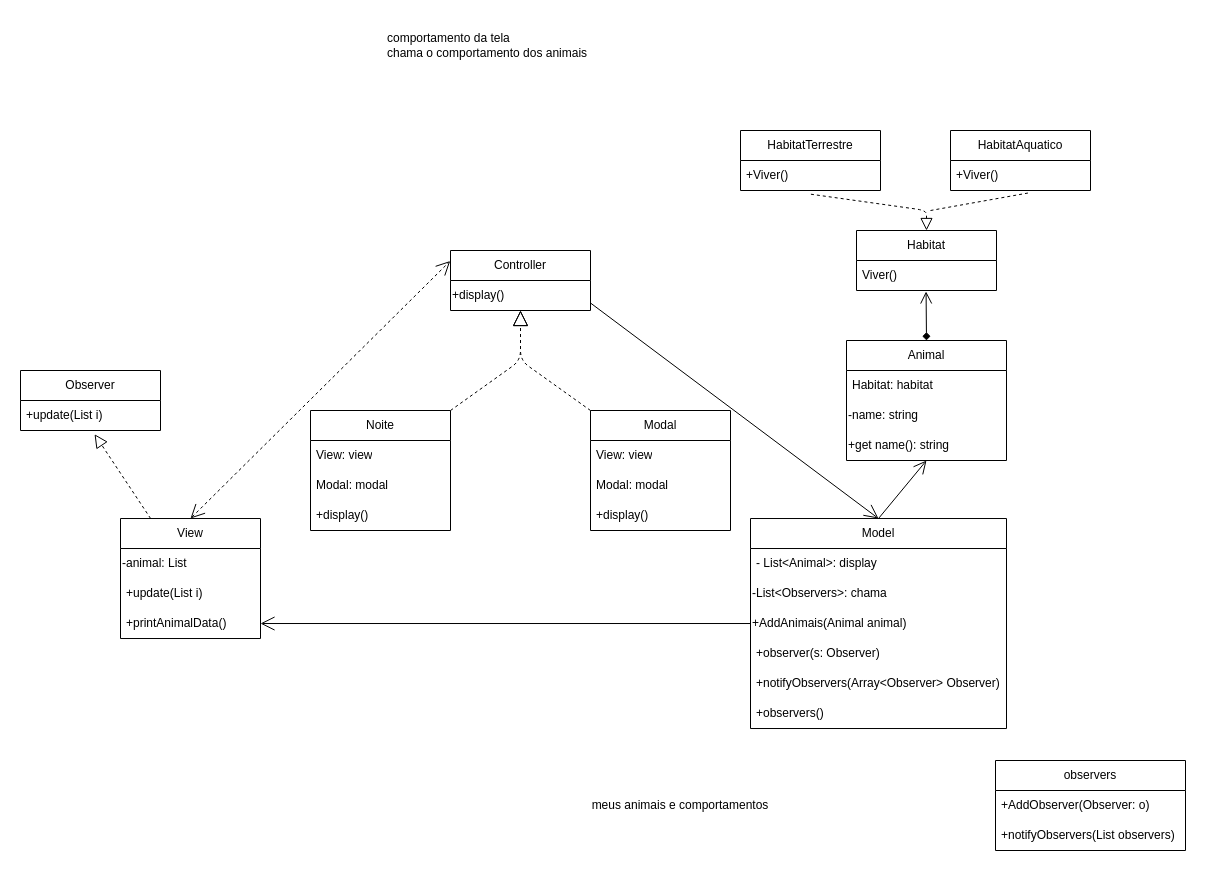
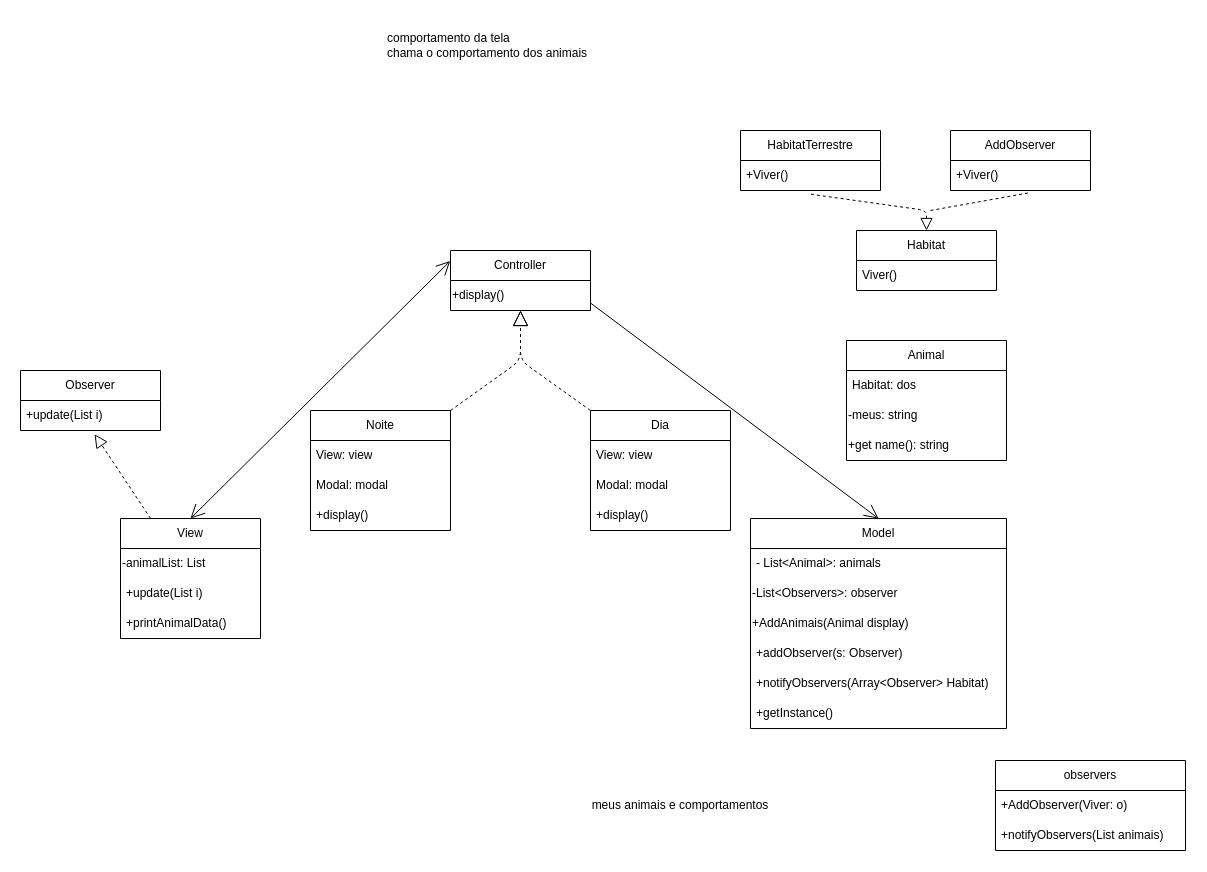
- <mxCell id="30" value="HabitatAquatico" style="swimlane;fontStyle=0;childLayout=stackLayout;horizontal=1;startSize=30;horizontalStack=0;resizeParent=1;resizeParentMax=0;resizeLast=0;collapsible=1;marginBottom=0;whiteSpace=wrap;html=1;" parent="1" vertex="1"><mxGeometry x="950" y="130" width="140" height="60" as="geometry" /></mxCell>
+ <mxCell id="30" value="AddObserver" style="swimlane;fontStyle=0;childLayout=stackLayout;horizontal=1;startSize=30;horizontalStack=0;resizeParent=1;resizeParentMax=0;resizeLast=0;collapsible=1;marginBottom=0;whiteSpace=wrap;html=1;" parent="1" vertex="1"><mxGeometry x="950" y="130" width="140" height="60" as="geometry" /></mxCell>
- <mxCell id="33" value="" style="endArrow=open;html=1;endSize=10;entryX=0.497;entryY=1.031;entryDx=0;entryDy=0;entryPerimeter=0;exitX=0.5;exitY=0;exitDx=0;exitDy=0;startArrow=diamond;startFill=1;sourcePerimeterSpacing=3;targetPerimeterSpacing=5;endFill=0;" parent="1" source="21" target="26" edge="1"><mxGeometry width="50" height="50" relative="1" as="geometry"><mxPoint x="1150" y="340" as="sourcePoint" /><mxPoint x="1200" y="290" as="targetPoint" /></mxGeometry></mxCell>
- <mxCell id="22" value="Habitat: habitat" style="text;strokeColor=none;fillColor=none;align=left;verticalAlign=middle;spacingLeft=4;spacingRight=4;overflow=hidden;points=[[0,0.5],[1,0.5]];portConstraint=eastwest;rotatable=0;whiteSpace=wrap;html=1;" parent="21" vertex="1"><mxGeometry y="30" width="160" height="30" as="geometry" /></mxCell>
+ <mxCell id="22" value="Habitat: dos" style="text;strokeColor=none;fillColor=none;align=left;verticalAlign=middle;spacingLeft=4;spacingRight=4;overflow=hidden;points=[[0,0.5],[1,0.5]];portConstraint=eastwest;rotatable=0;whiteSpace=wrap;html=1;" parent="21" vertex="1"><mxGeometry y="30" width="160" height="30" as="geometry" /></mxCell>
- <mxCell id="16" value="" style="endArrow=open;startArrow=open;html=1;entryX=-0.002;entryY=0.175;entryDx=0;entryDy=0;endFill=0;startFill=0;startSize=12;endSize=12;exitX=0.5;exitY=0;exitDx=0;exitDy=0;entryPerimeter=0;dashed=1;" parent="1" source="12" target="2" edge="1"><mxGeometry width="50" height="50" relative="1" as="geometry"><mxPoint x="278.96" y="518.02" as="sourcePoint" /><mxPoint x="395.74" y="340" as="targetPoint" /></mxGeometry></mxCell>
+ <mxCell id="16" value="" style="endArrow=open;startArrow=open;html=1;entryX=-0.002;entryY=0.175;entryDx=0;entryDy=0;endFill=0;startFill=0;startSize=12;endSize=12;exitX=0.5;exitY=0;exitDx=0;exitDy=0;entryPerimeter=0;" parent="1" source="12" target="2" edge="1"><mxGeometry width="50" height="50" relative="1" as="geometry"><mxPoint x="278.96" y="518.02" as="sourcePoint" /><mxPoint x="395.74" y="340" as="targetPoint" /></mxGeometry></mxCell>
- <mxCell id="23" value="-name: string" style="text;html=1;strokeColor=none;fillColor=none;align=left;verticalAlign=middle;whiteSpace=wrap;rounded=0;" parent="21" vertex="1"><mxGeometry y="60" width="160" height="30" as="geometry" /></mxCell>
+ <mxCell id="23" value="-meus: string" style="text;html=1;strokeColor=none;fillColor=none;align=left;verticalAlign=middle;whiteSpace=wrap;rounded=0;" parent="21" vertex="1"><mxGeometry y="60" width="160" height="30" as="geometry" /></mxCell>
- <mxCell id="45" value="Modal" style="swimlane;fontStyle=0;childLayout=stackLayout;horizontal=1;startSize=30;horizontalStack=0;resizeParent=1;resizeParentMax=0;resizeLast=0;collapsible=1;marginBottom=0;whiteSpace=wrap;html=1;" vertex="1" parent="1"><mxGeometry x="590" y="410" width="140" height="120" as="geometry" /></mxCell>
+ <mxCell id="45" value="Dia" style="swimlane;fontStyle=0;childLayout=stackLayout;horizontal=1;startSize=30;horizontalStack=0;resizeParent=1;resizeParentMax=0;resizeLast=0;collapsible=1;marginBottom=0;whiteSpace=wrap;html=1;" vertex="1" parent="1"><mxGeometry x="590" y="410" width="140" height="120" as="geometry" /></mxCell>
- <mxCell id="34" value="" style="endArrow=open;html=1;endFill=0;startSize=9;endSize=11;entryX=0.5;entryY=1;entryDx=0;entryDy=0;exitX=0.5;exitY=0;exitDx=0;exitDy=0;" parent="1" edge="1" target="24" source="4"><mxGeometry width="50" height="50" relative="1" as="geometry"><mxPoint x="1010" y="520" as="sourcePoint" /><mxPoint x="1010" y="460" as="targetPoint" /></mxGeometry></mxCell>
- <mxCell id="13" value="-animal: List" style="text;html=1;strokeColor=none;fillColor=none;align=left;verticalAlign=middle;whiteSpace=wrap;rounded=0;" parent="12" vertex="1"><mxGeometry y="30" width="140" height="30" as="geometry" /></mxCell>
+ <mxCell id="13" value="-animalList: List" style="text;html=1;strokeColor=none;fillColor=none;align=left;verticalAlign=middle;whiteSpace=wrap;rounded=0;" parent="12" vertex="1"><mxGeometry y="30" width="140" height="30" as="geometry" /></mxCell>
- <mxCell id="5" value="- List&amp;lt;Animal&amp;gt;: display" style="text;strokeColor=none;fillColor=none;align=left;verticalAlign=middle;spacingLeft=4;spacingRight=4;overflow=hidden;points=[[0,0.5],[1,0.5]];portConstraint=eastwest;rotatable=0;whiteSpace=wrap;html=1;" parent="4" vertex="1"><mxGeometry y="30" width="256" height="30" as="geometry" /></mxCell>
+ <mxCell id="5" value="- List&amp;lt;Animal&amp;gt;: animals" style="text;strokeColor=none;fillColor=none;align=left;verticalAlign=middle;spacingLeft=4;spacingRight=4;overflow=hidden;points=[[0,0.5],[1,0.5]];portConstraint=eastwest;rotatable=0;whiteSpace=wrap;html=1;" parent="4" vertex="1"><mxGeometry y="30" width="256" height="30" as="geometry" /></mxCell>
- <mxCell id="6" value="-List&amp;lt;Observers&amp;gt;: chama" style="text;html=1;strokeColor=none;fillColor=none;align=left;verticalAlign=middle;whiteSpace=wrap;rounded=0;" parent="4" vertex="1"><mxGeometry y="60" width="256" height="30" as="geometry" /></mxCell>
+ <mxCell id="6" value="-List&amp;lt;Observers&amp;gt;: observer" style="text;html=1;strokeColor=none;fillColor=none;align=left;verticalAlign=middle;whiteSpace=wrap;rounded=0;" parent="4" vertex="1"><mxGeometry y="60" width="256" height="30" as="geometry" /></mxCell>
- <mxCell id="18" value="" style="endArrow=open;html=1;startSize=12;endSize=12;exitX=0;exitY=0.5;exitDx=0;exitDy=0;entryX=1;entryY=0.5;entryDx=0;entryDy=0;endFill=0;" parent="1" source="4" target="15" edge="1"><mxGeometry width="50" height="50" relative="1" as="geometry"><mxPoint x="590" y="595" as="sourcePoint" /><mxPoint x="420" y="590" as="targetPoint" /></mxGeometry></mxCell>
- <mxCell id="7" value="+AddAnimais(Animal animal)" style="text;html=1;strokeColor=none;fillColor=none;align=left;verticalAlign=middle;whiteSpace=wrap;rounded=0;" parent="4" vertex="1"><mxGeometry y="90" width="256" height="30" as="geometry" /></mxCell>
+ <mxCell id="7" value="+AddAnimais(Animal display)" style="text;html=1;strokeColor=none;fillColor=none;align=left;verticalAlign=middle;whiteSpace=wrap;rounded=0;" parent="4" vertex="1"><mxGeometry y="90" width="256" height="30" as="geometry" /></mxCell>
- <mxCell id="8" value="+observer(s: Observer)" style="text;strokeColor=none;fillColor=none;align=left;verticalAlign=middle;spacingLeft=4;spacingRight=4;overflow=hidden;points=[[0,0.5],[1,0.5]];portConstraint=eastwest;rotatable=0;whiteSpace=wrap;html=1;" parent="4" vertex="1"><mxGeometry y="120" width="256" height="30" as="geometry" /></mxCell>
+ <mxCell id="8" value="+addObserver(s: Observer)" style="text;strokeColor=none;fillColor=none;align=left;verticalAlign=middle;spacingLeft=4;spacingRight=4;overflow=hidden;points=[[0,0.5],[1,0.5]];portConstraint=eastwest;rotatable=0;whiteSpace=wrap;html=1;" parent="4" vertex="1"><mxGeometry y="120" width="256" height="30" as="geometry" /></mxCell>
- <mxCell id="9" value="+notifyObservers(Array&amp;lt;Observer&amp;gt; Observer)" style="text;strokeColor=none;fillColor=none;align=left;verticalAlign=middle;spacingLeft=4;spacingRight=4;overflow=hidden;points=[[0,0.5],[1,0.5]];portConstraint=eastwest;rotatable=0;whiteSpace=wrap;html=1;" parent="4" vertex="1"><mxGeometry y="150" width="256" height="30" as="geometry" /></mxCell>
+ <mxCell id="9" value="+notifyObservers(Array&amp;lt;Observer&amp;gt; Habitat)" style="text;strokeColor=none;fillColor=none;align=left;verticalAlign=middle;spacingLeft=4;spacingRight=4;overflow=hidden;points=[[0,0.5],[1,0.5]];portConstraint=eastwest;rotatable=0;whiteSpace=wrap;html=1;" parent="4" vertex="1"><mxGeometry y="150" width="256" height="30" as="geometry" /></mxCell>
- <mxCell id="10" value="+observers()" style="text;strokeColor=none;fillColor=none;align=left;verticalAlign=middle;spacingLeft=4;spacingRight=4;overflow=hidden;points=[[0,0.5],[1,0.5]];portConstraint=eastwest;rotatable=0;whiteSpace=wrap;html=1;" parent="4" vertex="1"><mxGeometry y="180" width="256" height="30" as="geometry" /></mxCell>
+ <mxCell id="10" value="+getInstance()" style="text;strokeColor=none;fillColor=none;align=left;verticalAlign=middle;spacingLeft=4;spacingRight=4;overflow=hidden;points=[[0,0.5],[1,0.5]];portConstraint=eastwest;rotatable=0;whiteSpace=wrap;html=1;" parent="4" vertex="1"><mxGeometry y="180" width="256" height="30" as="geometry" /></mxCell>
- <mxCell id="36" value="+AddObserver(Observer: o)" style="text;strokeColor=none;fillColor=none;align=left;verticalAlign=middle;spacingLeft=4;spacingRight=4;overflow=hidden;points=[[0,0.5],[1,0.5]];portConstraint=eastwest;rotatable=0;whiteSpace=wrap;html=1;" parent="35" vertex="1"><mxGeometry y="30" width="190" height="30" as="geometry" /></mxCell>
+ <mxCell id="36" value="+AddObserver(Viver: o)" style="text;strokeColor=none;fillColor=none;align=left;verticalAlign=middle;spacingLeft=4;spacingRight=4;overflow=hidden;points=[[0,0.5],[1,0.5]];portConstraint=eastwest;rotatable=0;whiteSpace=wrap;html=1;" parent="35" vertex="1"><mxGeometry y="30" width="190" height="30" as="geometry" /></mxCell>
- <mxCell id="37" value="+notifyObservers(List observers)" style="text;strokeColor=none;fillColor=none;align=left;verticalAlign=middle;spacingLeft=4;spacingRight=4;overflow=hidden;points=[[0,0.5],[1,0.5]];portConstraint=eastwest;rotatable=0;whiteSpace=wrap;html=1;" parent="35" vertex="1"><mxGeometry y="60" width="190" height="30" as="geometry" /></mxCell>
+ <mxCell id="37" value="+notifyObservers(List animais)" style="text;strokeColor=none;fillColor=none;align=left;verticalAlign=middle;spacingLeft=4;spacingRight=4;overflow=hidden;points=[[0,0.5],[1,0.5]];portConstraint=eastwest;rotatable=0;whiteSpace=wrap;html=1;" parent="35" vertex="1"><mxGeometry y="60" width="190" height="30" as="geometry" /></mxCell>
